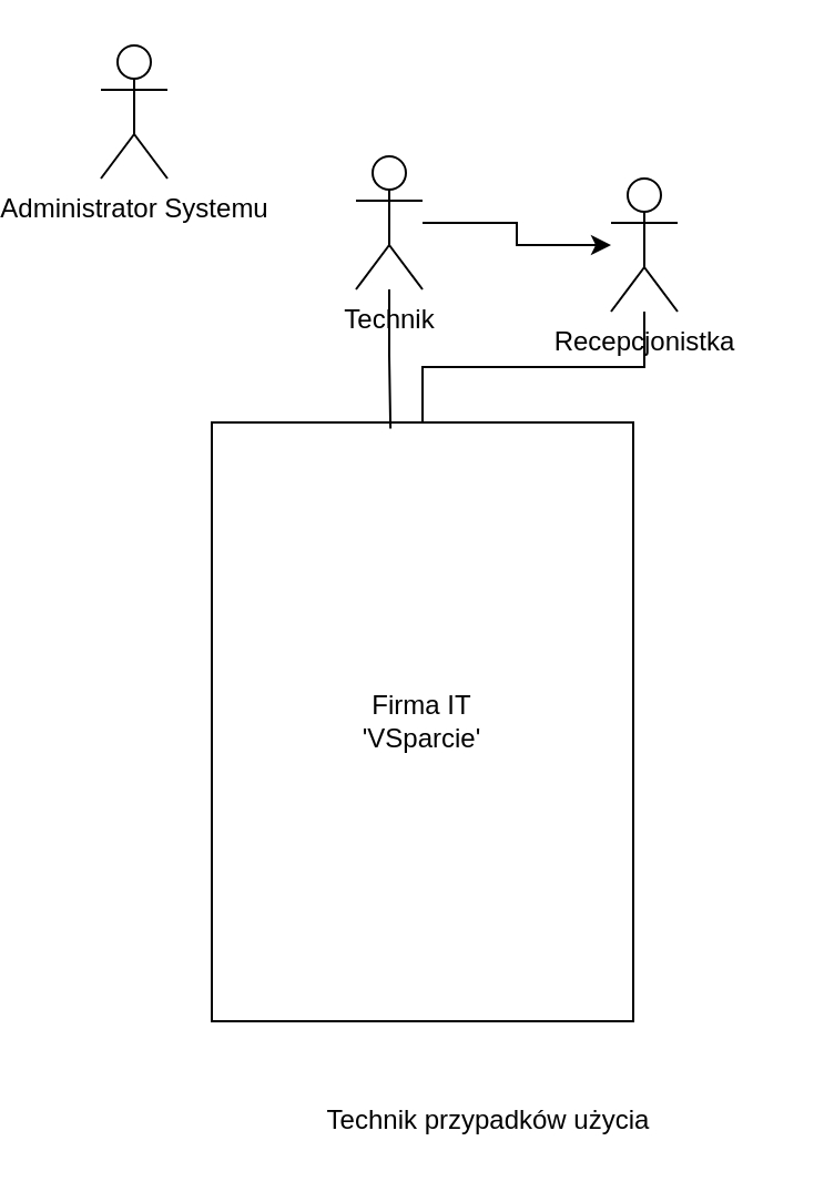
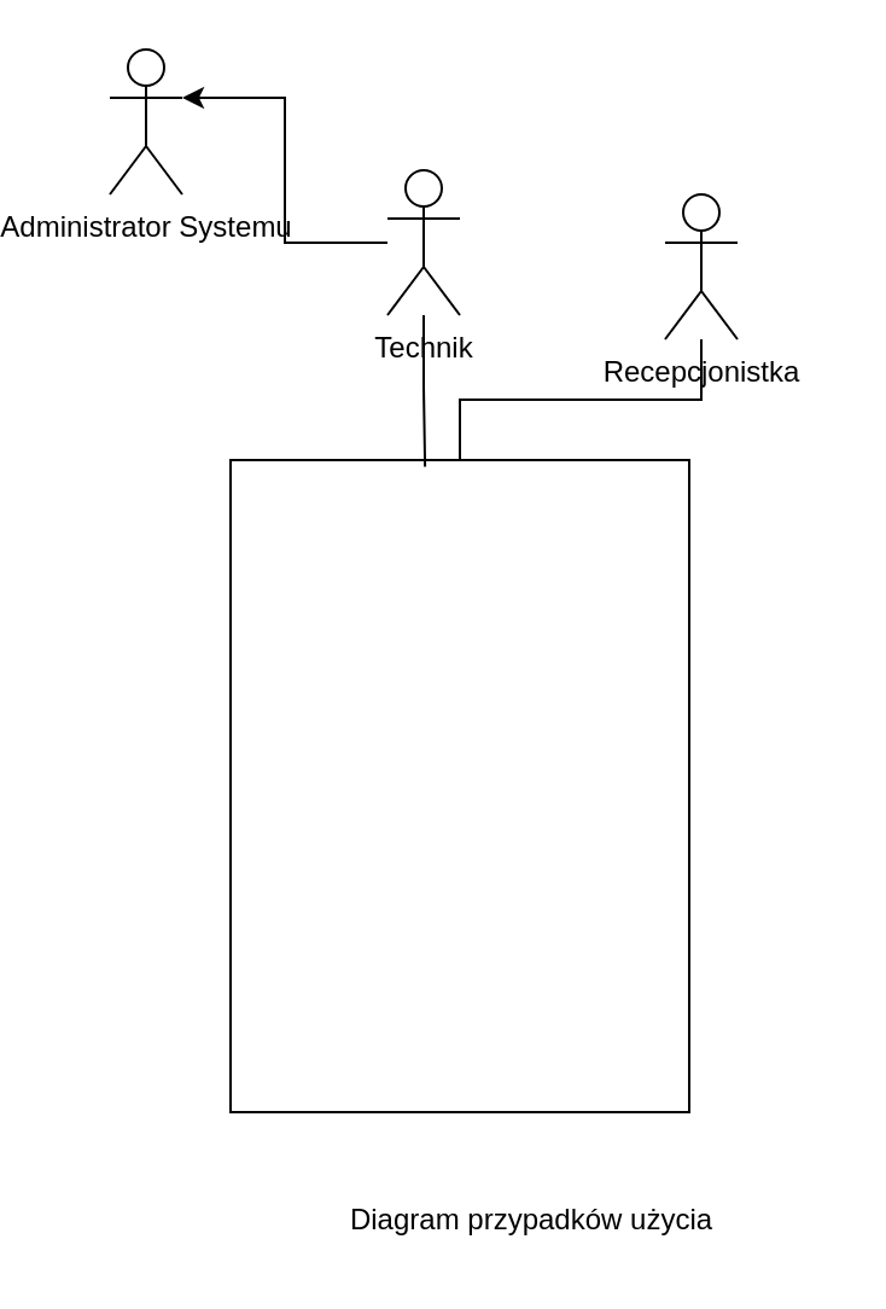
- <mxCell id="10" style="edgeStyle=orthogonalEdgeStyle;rounded=0;orthogonalLoop=1;jettySize=auto;html=1;" edge="1" parent="1" source="7" target="5"><mxGeometry relative="1" as="geometry" /></mxCell>
+ <mxCell id="10" style="edgeStyle=orthogonalEdgeStyle;rounded=0;orthogonalLoop=1;jettySize=auto;html=1;entryX=1;entryY=0.333;entryDx=0;entryDy=0;entryPerimeter=0;" edge="1" parent="1" source="7" target="6"><mxGeometry relative="1" as="geometry" /></mxCell>
- <mxCell id="3" value="Firma IT&lt;div&gt;'VSparcie'&lt;/div&gt;" style="text;html=1;align=center;verticalAlign=middle;whiteSpace=wrap;rounded=0;" vertex="1" parent="1"><mxGeometry x="135" y="310" width="60" height="30" as="geometry" /></mxCell>
- <mxCell id="8" value="Technik przypadków użycia" style="text;html=1;align=center;verticalAlign=middle;whiteSpace=wrap;rounded=0;" vertex="1" parent="1"><mxGeometry x="70" y="490" width="250" height="30" as="geometry" /></mxCell>
+ <mxCell id="8" value="Diagram przypadków użycia" style="text;html=1;align=center;verticalAlign=middle;whiteSpace=wrap;rounded=0;" vertex="1" parent="1"><mxGeometry x="70" y="490" width="250" height="30" as="geometry" /></mxCell>
